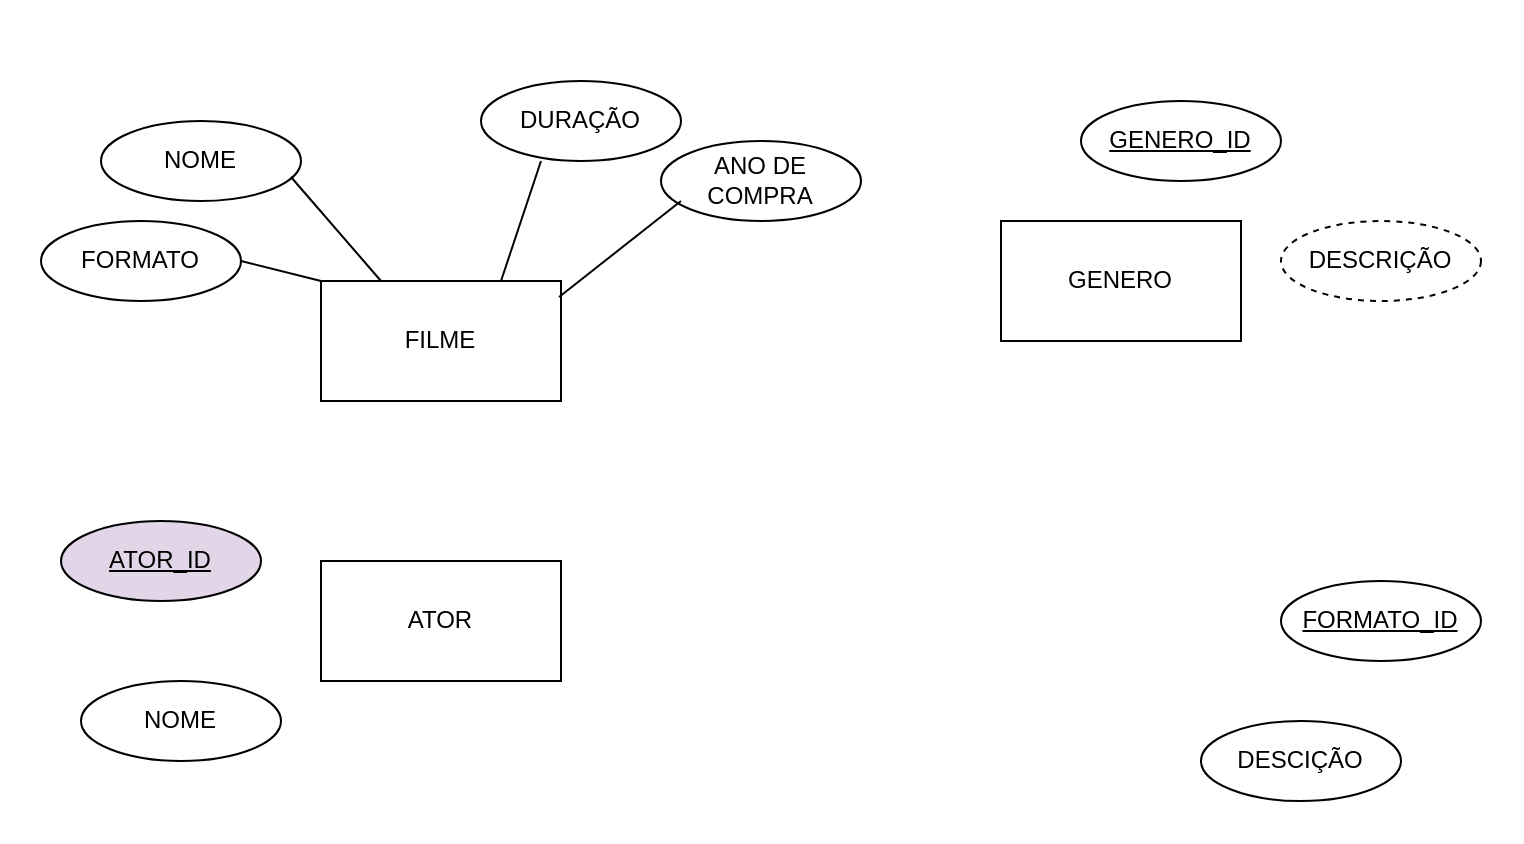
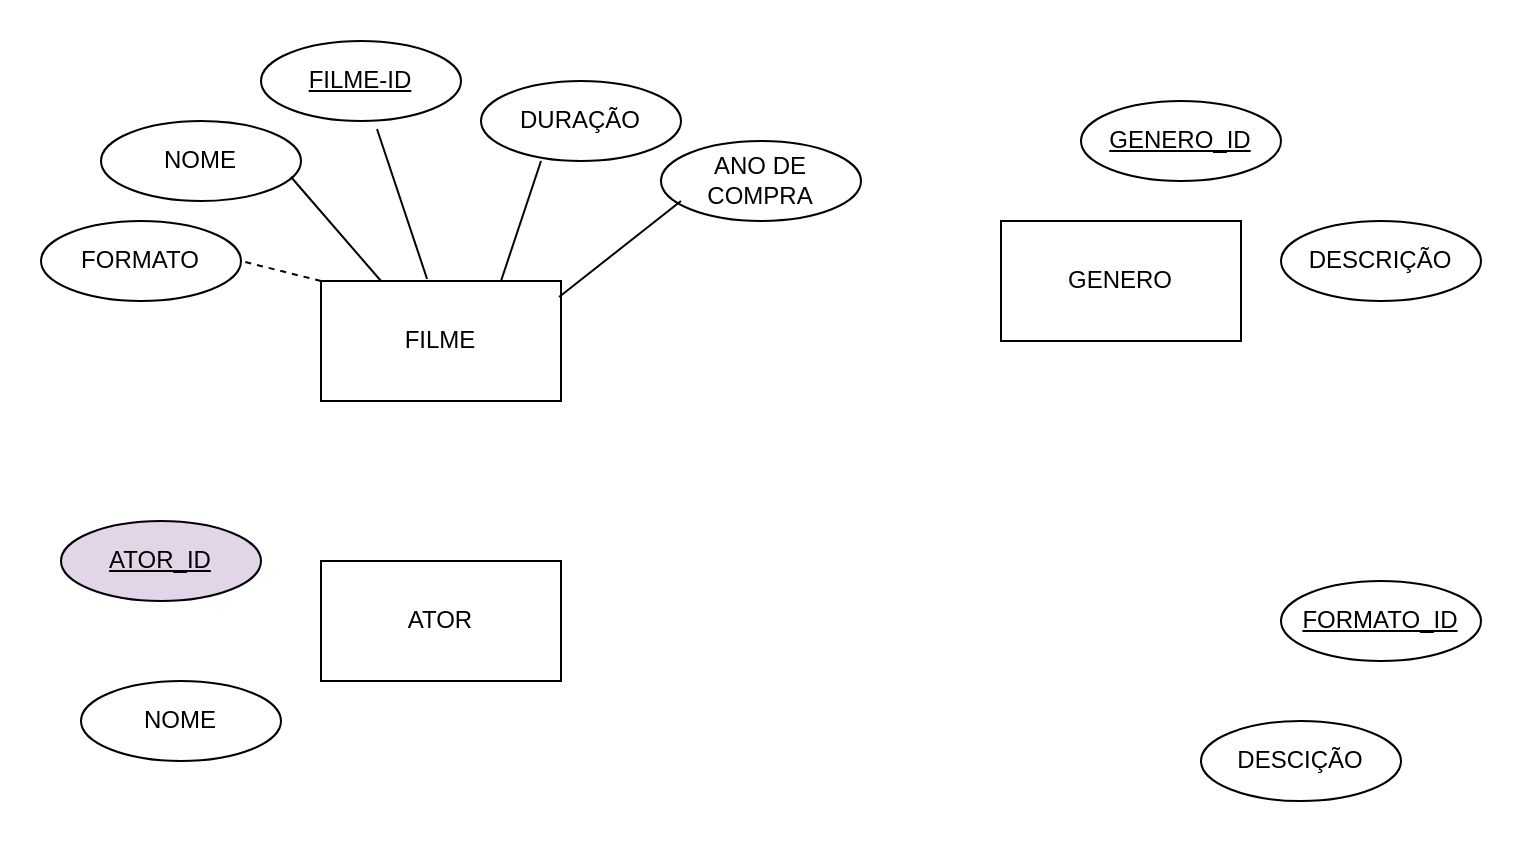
+ <mxCell id="6" value="FILME-ID" style="ellipse;whiteSpace=wrap;html=1;align=center;fontStyle=4;" vertex="1" parent="1"><mxGeometry x="130" y="20" width="100" height="40" as="geometry" /></mxCell>
+ <mxCell id="18" value="" style="endArrow=none;html=1;rounded=0;exitX=0.442;exitY=-0.017;exitDx=0;exitDy=0;entryX=0.58;entryY=1.1;entryDx=0;entryDy=0;entryPerimeter=0;exitPerimeter=0;" edge="1" parent="1" source="2" target="6"><mxGeometry width="50" height="50" relative="1" as="geometry"><mxPoint x="200" y="150" as="sourcePoint" /><mxPoint x="155" y="98" as="targetPoint" /></mxGeometry></mxCell>
- <mxCell id="11" value="DESCRIÇÃO" style="ellipse;whiteSpace=wrap;html=1;align=center;dashed=1;" vertex="1" parent="1"><mxGeometry x="640" y="110" width="100" height="40" as="geometry" /></mxCell>
+ <mxCell id="11" value="DESCRIÇÃO" style="ellipse;whiteSpace=wrap;html=1;align=center;" vertex="1" parent="1"><mxGeometry x="640" y="110" width="100" height="40" as="geometry" /></mxCell>
- <mxCell id="19" value="" style="endArrow=none;html=1;rounded=0;exitX=0;exitY=0;exitDx=0;exitDy=0;entryX=1;entryY=0.5;entryDx=0;entryDy=0;" edge="1" parent="1" source="2" target="7"><mxGeometry width="50" height="50" relative="1" as="geometry"><mxPoint x="210" y="160" as="sourcePoint" /><mxPoint x="165" y="108" as="targetPoint" /></mxGeometry></mxCell>
+ <mxCell id="19" value="" style="endArrow=none;html=1;rounded=0;exitX=0;exitY=0;exitDx=0;exitDy=0;entryX=1;entryY=0.5;entryDx=0;entryDy=0;dashed=1;" edge="1" parent="1" source="2" target="7"><mxGeometry width="50" height="50" relative="1" as="geometry"><mxPoint x="210" y="160" as="sourcePoint" /><mxPoint x="165" y="108" as="targetPoint" /></mxGeometry></mxCell>
